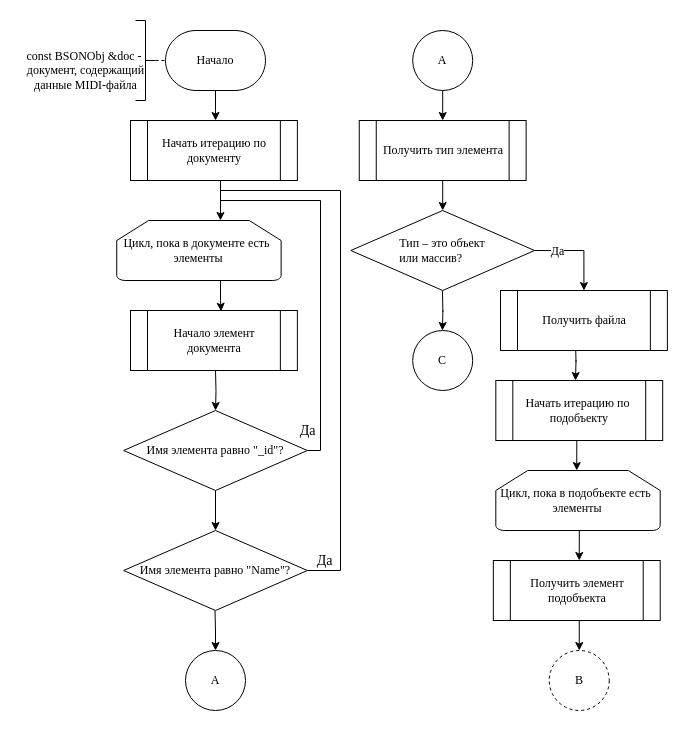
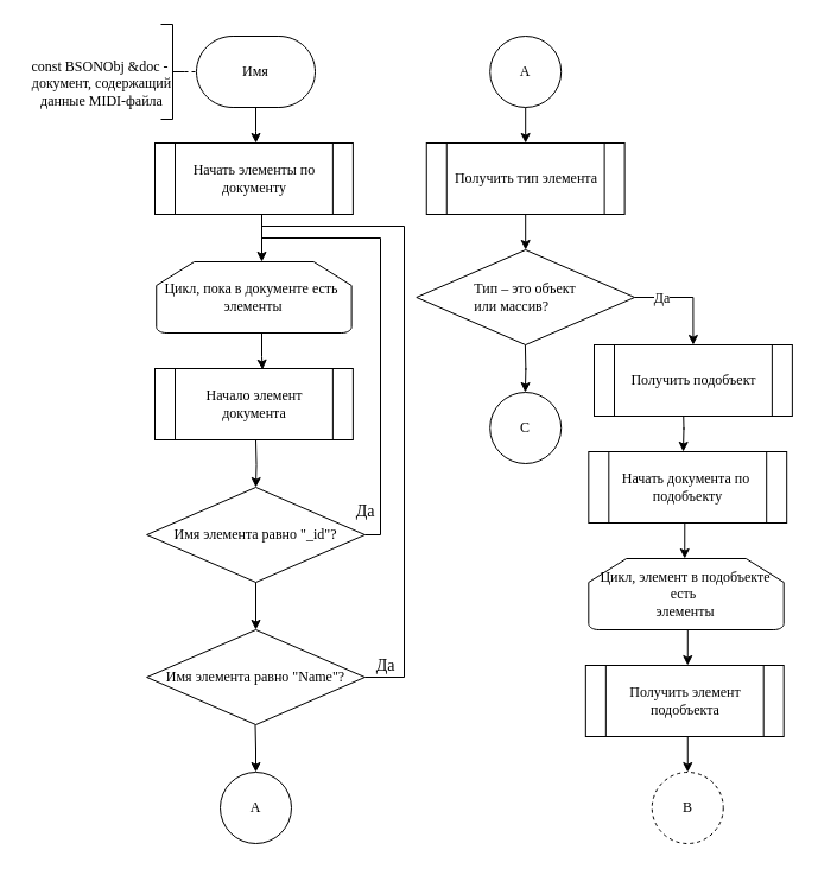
- <mxCell id="5" value="&lt;font face=&quot;Times New Roman&quot;&gt;Начало&lt;/font&gt;" style="strokeWidth=1;html=1;shape=mxgraph.flowchart.terminator;whiteSpace=wrap;" vertex="1" parent="1"><mxGeometry x="165" y="30" width="100" height="60" as="geometry" /></mxCell>
+ <mxCell id="5" value="&lt;font face=&quot;Times New Roman&quot;&gt;Имя&lt;/font&gt;" style="strokeWidth=1;html=1;shape=mxgraph.flowchart.terminator;whiteSpace=wrap;" vertex="1" parent="1"><mxGeometry x="165" y="30" width="100" height="60" as="geometry" /></mxCell>
- <mxCell id="30" value="&lt;p style=&quot;margin: 0cm;&quot; class=&quot;MsoNormal&quot;&gt;Начать итерацию по документу&lt;/p&gt;" style="shape=process;whiteSpace=wrap;html=1;backgroundOutline=1;fontFamily=Times New Roman;fontSize=12;strokeWidth=1;" vertex="1" parent="1"><mxGeometry x="130" y="120" width="166.87" height="60" as="geometry" /></mxCell>
+ <mxCell id="30" value="&lt;p style=&quot;margin: 0cm;&quot; class=&quot;MsoNormal&quot;&gt;Начать элементы по документу&lt;/p&gt;" style="shape=process;whiteSpace=wrap;html=1;backgroundOutline=1;fontFamily=Times New Roman;fontSize=12;strokeWidth=1;" vertex="1" parent="1"><mxGeometry x="130" y="120" width="166.87" height="60" as="geometry" /></mxCell>
- <mxCell id="32" value="&lt;font face=&quot;Times New Roman&quot;&gt;Цикл, пока в документе есть&amp;nbsp;&lt;br&gt;элементы&lt;br&gt;&lt;/font&gt;" style="strokeWidth=1;html=1;shape=mxgraph.flowchart.loop_limit;whiteSpace=wrap;" vertex="1" parent="1"><mxGeometry x="116.24" y="220" width="164.38" height="60" as="geometry" /></mxCell>
+ <mxCell id="32" value="&lt;font face=&quot;Times New Roman&quot;&gt;Цикл, пока в документе есть&amp;nbsp;&lt;br&gt;элементы&lt;br&gt;&lt;/font&gt;" style="strokeWidth=1;html=1;shape=mxgraph.flowchart.loop_limit;whiteSpace=wrap;" vertex="1" parent="1"><mxGeometry x="131.24" width="164.38" height="60" as="geometry" y="220" /></mxCell>
- <mxCell id="36" value="&lt;p style=&quot;margin: 0cm;&quot; class=&quot;MsoNormal&quot;&gt;Получить файла&lt;/p&gt;" style="shape=process;whiteSpace=wrap;html=1;backgroundOutline=1;fontFamily=Times New Roman;fontSize=12;strokeWidth=1;" vertex="1" parent="1"><mxGeometry x="500" y="290" width="166.87" height="60" as="geometry" /></mxCell>
+ <mxCell id="36" value="&lt;p style=&quot;margin: 0cm;&quot; class=&quot;MsoNormal&quot;&gt;Получить подобъект&lt;/p&gt;" style="shape=process;whiteSpace=wrap;html=1;backgroundOutline=1;fontFamily=Times New Roman;fontSize=12;strokeWidth=1;" vertex="1" parent="1"><mxGeometry x="500" y="290" width="166.87" height="60" as="geometry" /></mxCell>
- <mxCell id="37" value="&lt;p style=&quot;margin: 0cm;&quot; class=&quot;MsoNormal&quot;&gt;Начать итерацию по&amp;nbsp;&lt;/p&gt;&lt;p style=&quot;margin: 0cm;&quot; class=&quot;MsoNormal&quot;&gt;подобъекту&lt;/p&gt;" style="shape=process;whiteSpace=wrap;html=1;backgroundOutline=1;fontFamily=Times New Roman;fontSize=12;strokeWidth=1;" vertex="1" parent="1"><mxGeometry x="495.32" y="380" width="166.87" height="60" as="geometry" /></mxCell>
+ <mxCell id="37" value="&lt;p style=&quot;margin: 0cm;&quot; class=&quot;MsoNormal&quot;&gt;Начать документа по&amp;nbsp;&lt;/p&gt;&lt;p style=&quot;margin: 0cm;&quot; class=&quot;MsoNormal&quot;&gt;подобъекту&lt;/p&gt;" style="shape=process;whiteSpace=wrap;html=1;backgroundOutline=1;fontFamily=Times New Roman;fontSize=12;strokeWidth=1;" vertex="1" parent="1"><mxGeometry x="495.32" y="380" width="166.87" height="60" as="geometry" /></mxCell>
- <mxCell id="38" value="&lt;font face=&quot;Times New Roman&quot;&gt;Цикл, пока в подобъекте есть&amp;nbsp;&lt;br&gt;элементы&lt;br&gt;&lt;/font&gt;" style="strokeWidth=1;html=1;shape=mxgraph.flowchart.loop_limit;whiteSpace=wrap;" vertex="1" parent="1"><mxGeometry x="495.32" y="470" width="164.38" height="60" as="geometry" /></mxCell>
+ <mxCell id="38" value="&lt;font face=&quot;Times New Roman&quot;&gt;Цикл, элемент в подобъекте есть&amp;nbsp;&lt;br&gt;элементы&lt;br&gt;&lt;/font&gt;" style="strokeWidth=1;html=1;shape=mxgraph.flowchart.loop_limit;whiteSpace=wrap;" vertex="1" parent="1"><mxGeometry x="495.32" y="470" width="164.38" height="60" as="geometry" /></mxCell>
